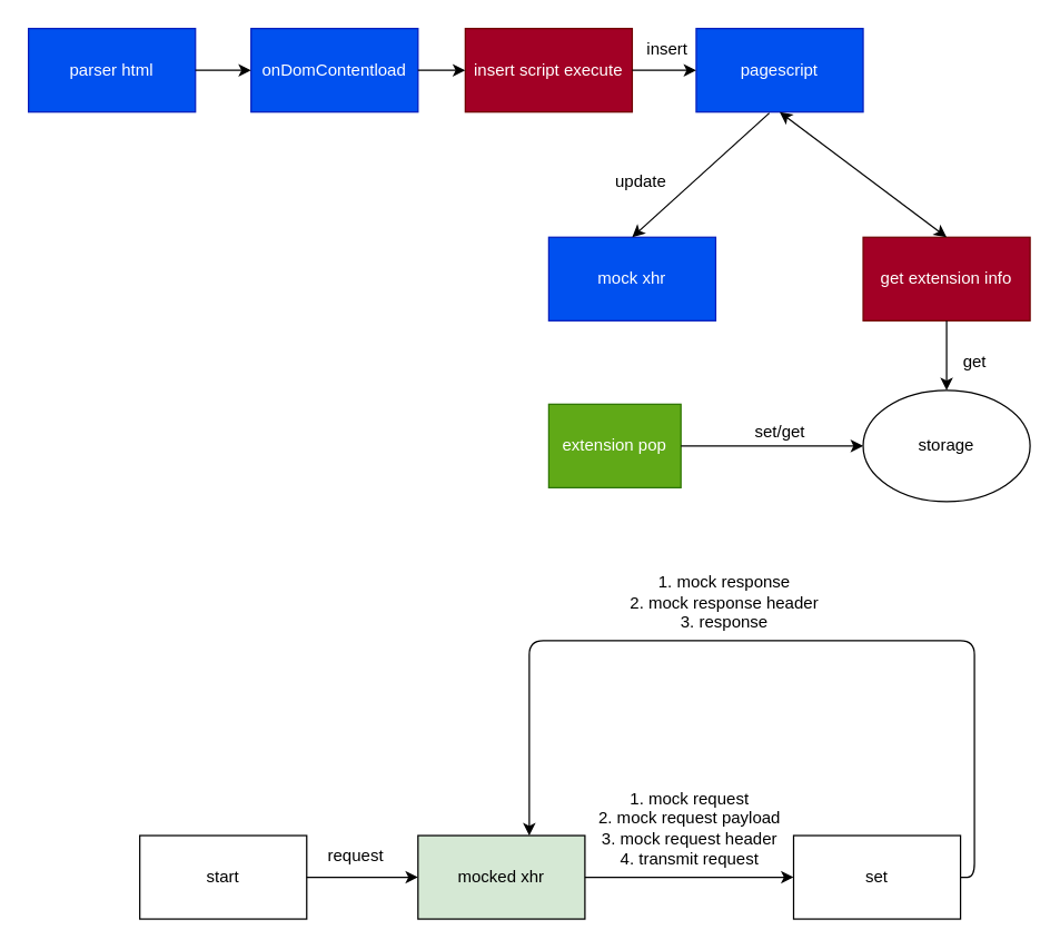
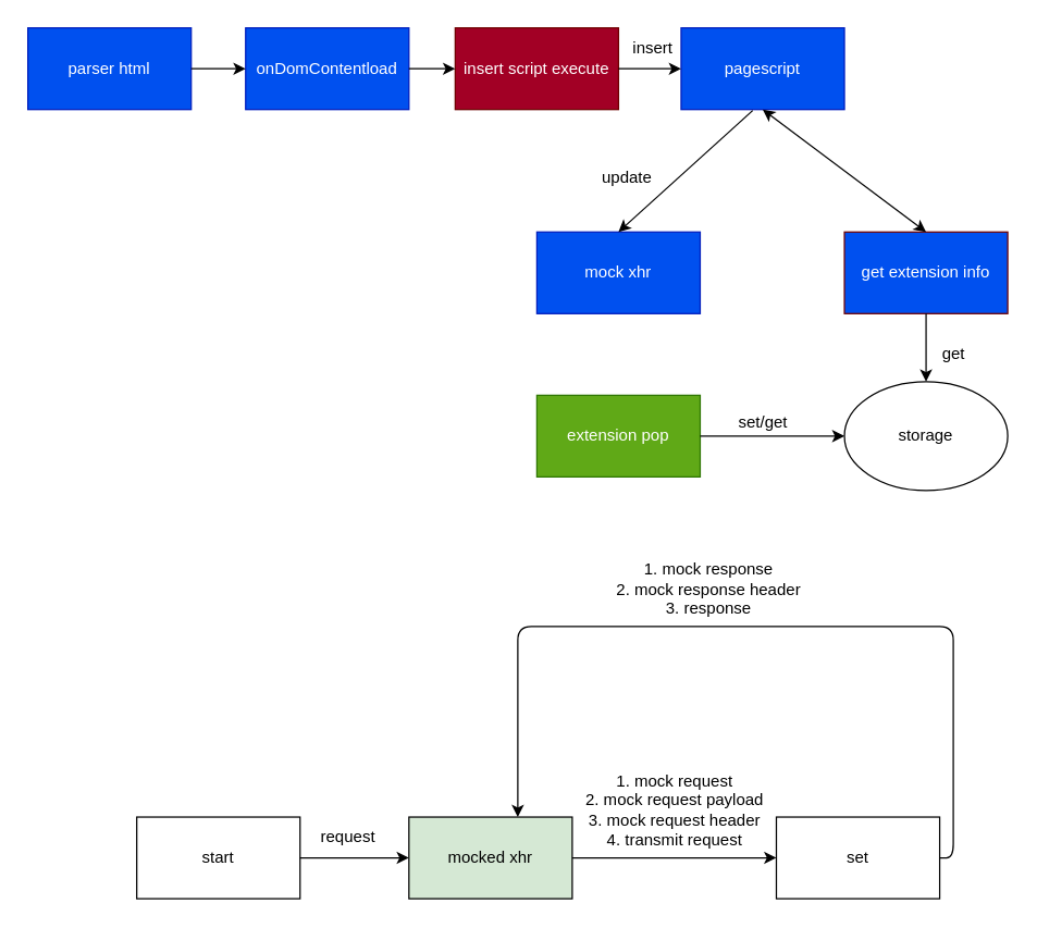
- <mxCell id="16" value="get extension info" style="rounded=0;whiteSpace=wrap;html=1;fillColor=#a20025;fontColor=#ffffff;strokeColor=#6F0000;" vertex="1" parent="1"><mxGeometry x="620" y="170" width="120" height="60" as="geometry" /></mxCell>
+ <mxCell id="16" value="get extension info" style="rounded=0;whiteSpace=wrap;html=1;fillColor=#0050ef;fontColor=#ffffff;strokeColor=#6F0000;" vertex="1" parent="1"><mxGeometry x="620" y="170" width="120" height="60" as="geometry" /></mxCell>
- <mxCell id="23" value="extension pop" style="rounded=0;whiteSpace=wrap;html=1;fillColor=#60a917;fontColor=#ffffff;strokeColor=#2D7600;" vertex="1" parent="1"><mxGeometry x="394" y="290" width="95" height="60" as="geometry" /></mxCell>
+ <mxCell id="23" value="extension pop" style="rounded=0;whiteSpace=wrap;html=1;fillColor=#60a917;fontColor=#ffffff;strokeColor=#2D7600;" vertex="1" parent="1"><mxGeometry x="394" y="290" width="120" height="60" as="geometry" /></mxCell>
